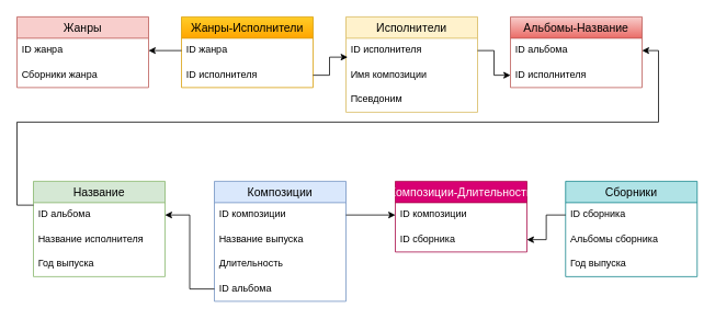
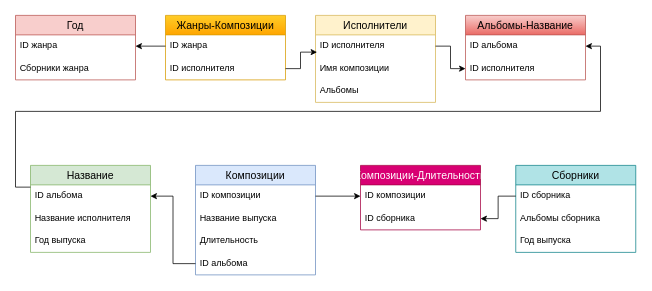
- <mxCell id="2" value="Жанры" style="swimlane;fontStyle=0;childLayout=stackLayout;horizontal=1;startSize=26;horizontalStack=0;resizeParent=1;resizeParentMax=0;resizeLast=0;collapsible=1;marginBottom=0;align=center;fontSize=14;fillColor=#f8cecc;strokeColor=#b85450;" parent="1" vertex="1"><mxGeometry y="20" width="160" height="86" as="geometry" x="20" /></mxCell>
+ <mxCell id="2" value="Год" style="swimlane;fontStyle=0;childLayout=stackLayout;horizontal=1;startSize=26;horizontalStack=0;resizeParent=1;resizeParentMax=0;resizeLast=0;collapsible=1;marginBottom=0;align=center;fontSize=14;fillColor=#f8cecc;strokeColor=#b85450;" parent="1" vertex="1"><mxGeometry y="20" width="160" height="86" as="geometry" x="20" /></mxCell>
- <mxCell id="25" value="Жанры-Исполнители" style="swimlane;fontStyle=0;childLayout=stackLayout;horizontal=1;startSize=26;horizontalStack=0;resizeParent=1;resizeParentMax=0;resizeLast=0;collapsible=1;marginBottom=0;align=center;fontSize=14;fillColor=#ffcd28;strokeColor=#d79b00;gradientColor=#ffa500;" vertex="1" parent="1"><mxGeometry x="220" y="20" width="160" height="86" as="geometry" /></mxCell>
+ <mxCell id="25" value="Жанры-Композиции" style="swimlane;fontStyle=0;childLayout=stackLayout;horizontal=1;startSize=26;horizontalStack=0;resizeParent=1;resizeParentMax=0;resizeLast=0;collapsible=1;marginBottom=0;align=center;fontSize=14;fillColor=#ffcd28;strokeColor=#d79b00;gradientColor=#ffa500;" vertex="1" parent="1"><mxGeometry x="220" y="20" width="160" height="86" as="geometry" /></mxCell>
- <mxCell id="8" value="Псевдоним" style="text;strokeColor=none;fillColor=none;spacingLeft=4;spacingRight=4;overflow=hidden;rotatable=0;points=[[0,0.5],[1,0.5]];portConstraint=eastwest;fontSize=12;" parent="5" vertex="1"><mxGeometry y="86" width="160" height="30" as="geometry" /></mxCell>
+ <mxCell id="8" value="Альбомы" style="text;strokeColor=none;fillColor=none;spacingLeft=4;spacingRight=4;overflow=hidden;rotatable=0;points=[[0,0.5],[1,0.5]];portConstraint=eastwest;fontSize=12;" parent="5" vertex="1"><mxGeometry y="86" width="160" height="30" as="geometry" /></mxCell>
